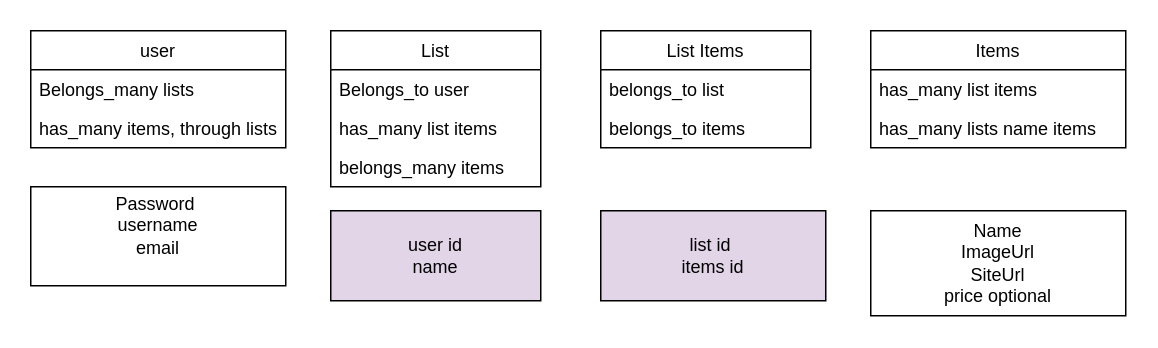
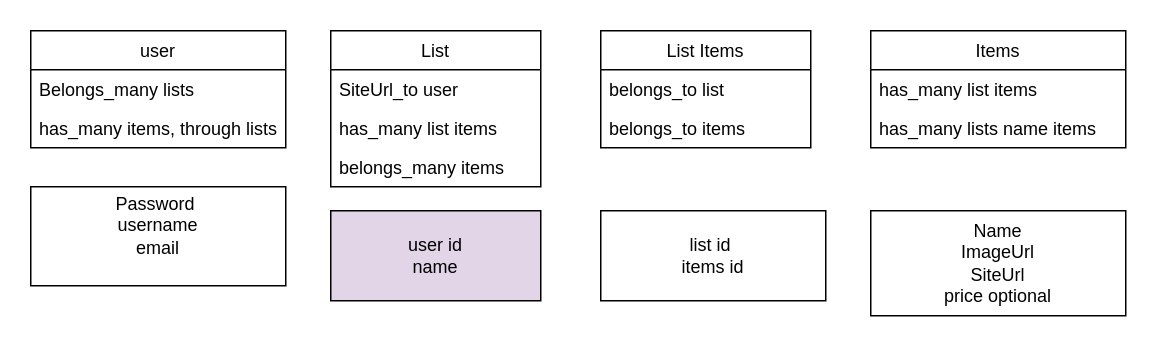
- <mxCell id="12" value="Belongs_to user" style="text;strokeColor=none;fillColor=none;align=left;verticalAlign=top;spacingLeft=4;spacingRight=4;overflow=hidden;rotatable=0;points=[[0,0.5],[1,0.5]];portConstraint=eastwest;" parent="11" vertex="1"><mxGeometry y="26" width="140" height="26" as="geometry" /></mxCell>
+ <mxCell id="12" value="SiteUrl_to user" style="text;strokeColor=none;fillColor=none;align=left;verticalAlign=top;spacingLeft=4;spacingRight=4;overflow=hidden;rotatable=0;points=[[0,0.5],[1,0.5]];portConstraint=eastwest;" parent="11" vertex="1"><mxGeometry y="26" width="140" height="26" as="geometry" /></mxCell>
- <mxCell id="17" value="list id&amp;nbsp;&lt;br&gt;items id&lt;br&gt;" style="rounded=0;whiteSpace=wrap;html=1;fillColor=#e1d5e7;" parent="1" vertex="1"><mxGeometry x="400" y="140" width="150" height="60" as="geometry" /></mxCell>
+ <mxCell id="17" value="list id&amp;nbsp;&lt;br&gt;items id&lt;br&gt;" style="rounded=0;whiteSpace=wrap;html=1;" parent="1" vertex="1"><mxGeometry x="400" y="140" width="150" height="60" as="geometry" /></mxCell>
